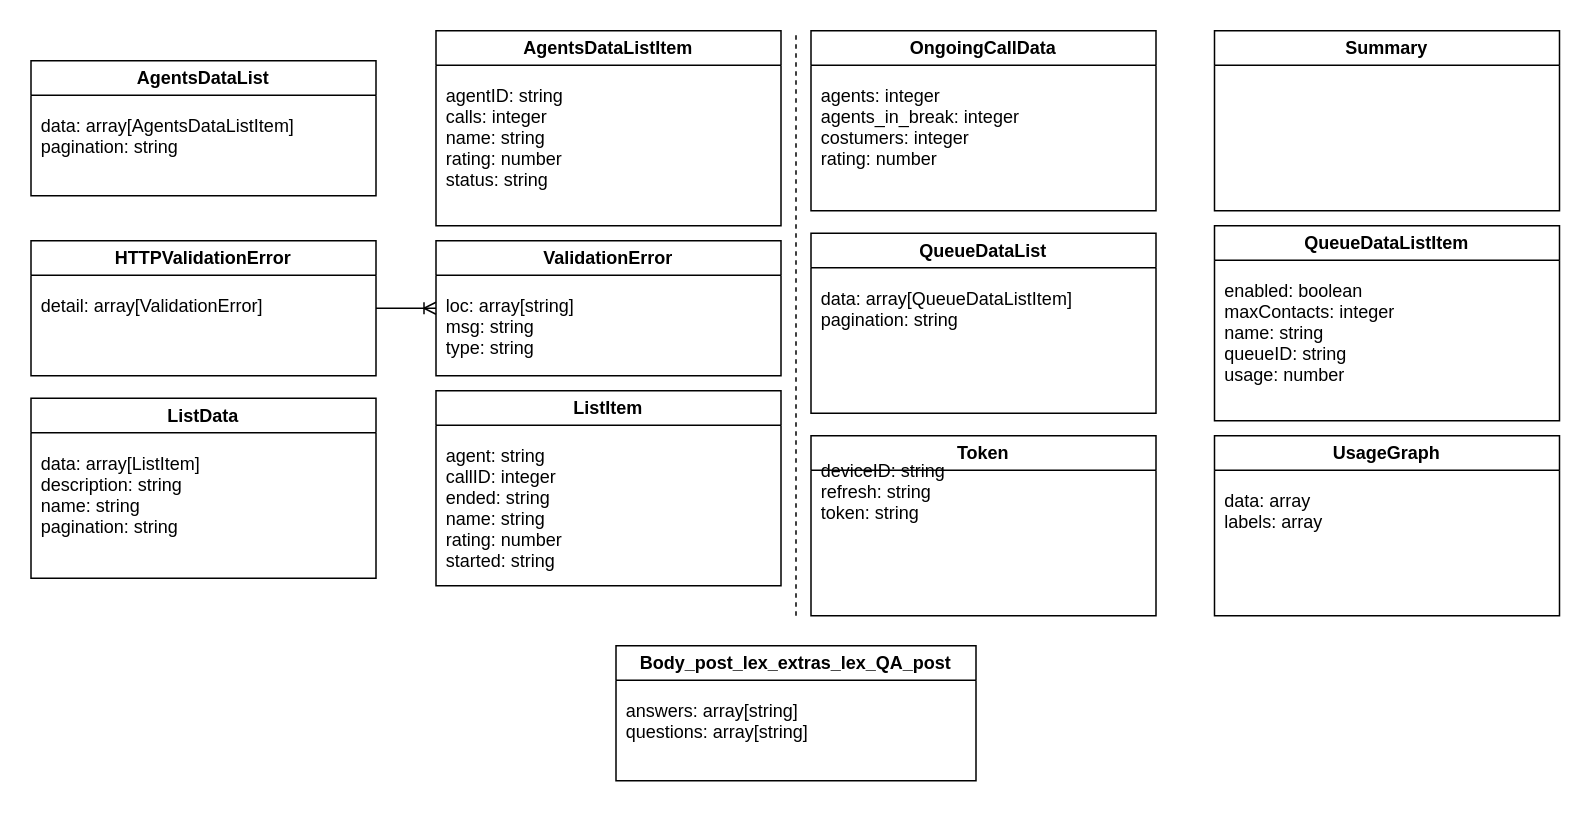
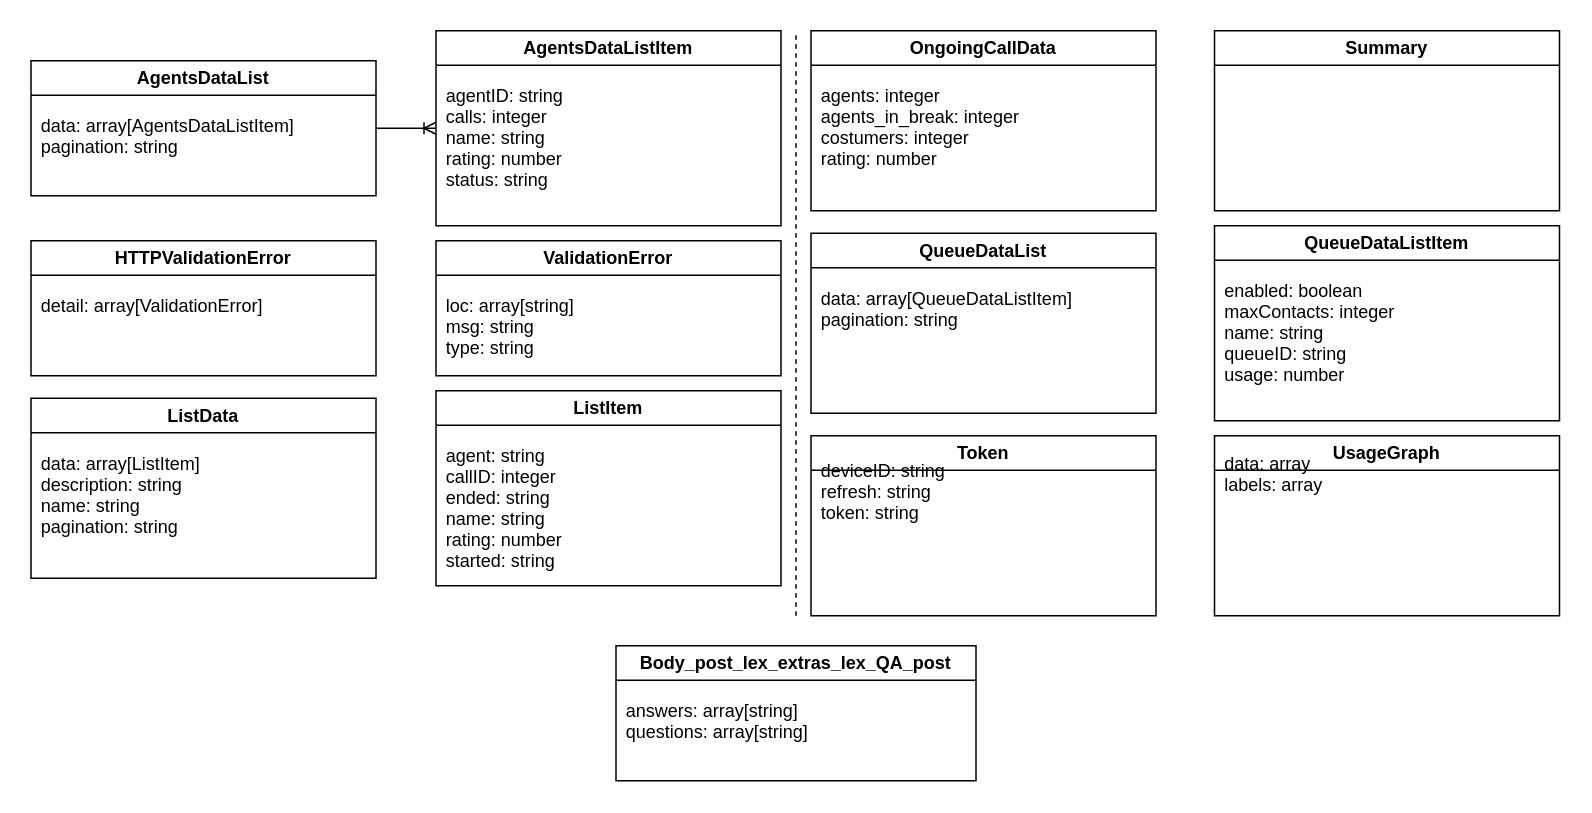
+ <mxCell id="2" style="edgeStyle=orthogonalEdgeStyle;rounded=0;orthogonalLoop=1;jettySize=auto;html=1;entryX=0;entryY=0.5;entryDx=0;entryDy=0;endArrow=ERoneToMany;endFill=0;" edge="1" parent="1" source="3" target="5"><mxGeometry relative="1" as="geometry" /></mxCell>
- <mxCell id="9" style="edgeStyle=orthogonalEdgeStyle;rounded=0;orthogonalLoop=1;jettySize=auto;html=1;entryX=0;entryY=0.5;entryDx=0;entryDy=0;endArrow=ERoneToMany;endFill=0;" edge="1" parent="1" source="10" target="27"><mxGeometry relative="1" as="geometry" /></mxCell>
- <mxCell id="26" value="data: array&#10;labels: array" style="text;" vertex="1" parent="25"><mxGeometry x="5" y="30" width="215" height="80" as="geometry" /></mxCell>
+ <mxCell id="26" value="data: array&#10;labels: array" style="text;" vertex="1" parent="25"><mxGeometry x="5" y="5" width="215" height="80" as="geometry" /></mxCell>
